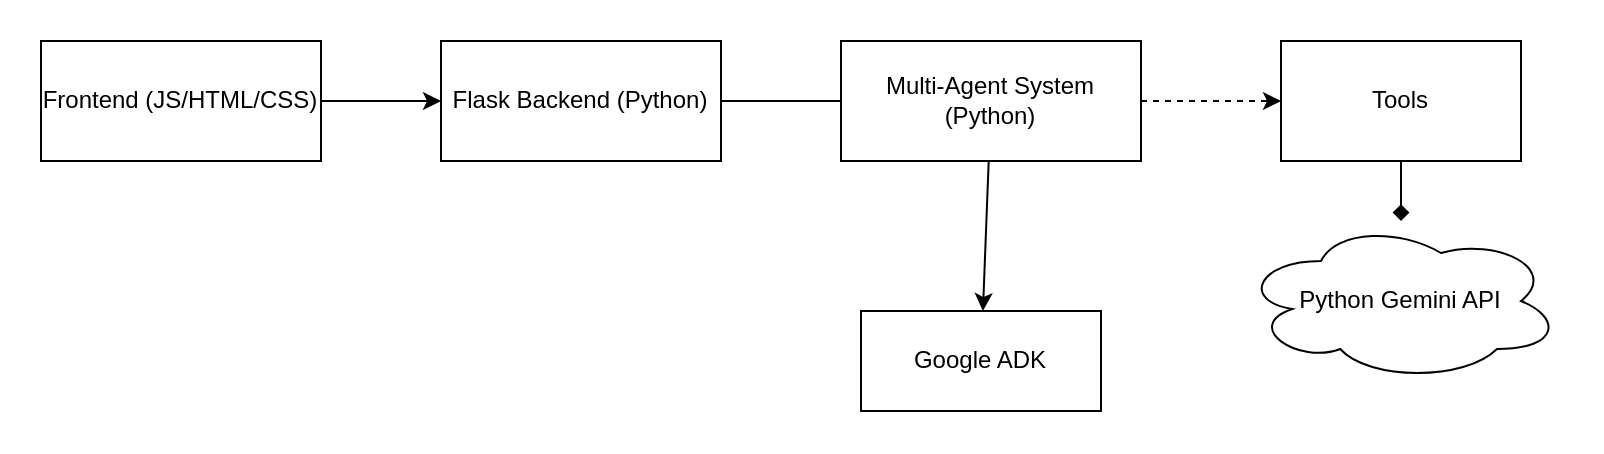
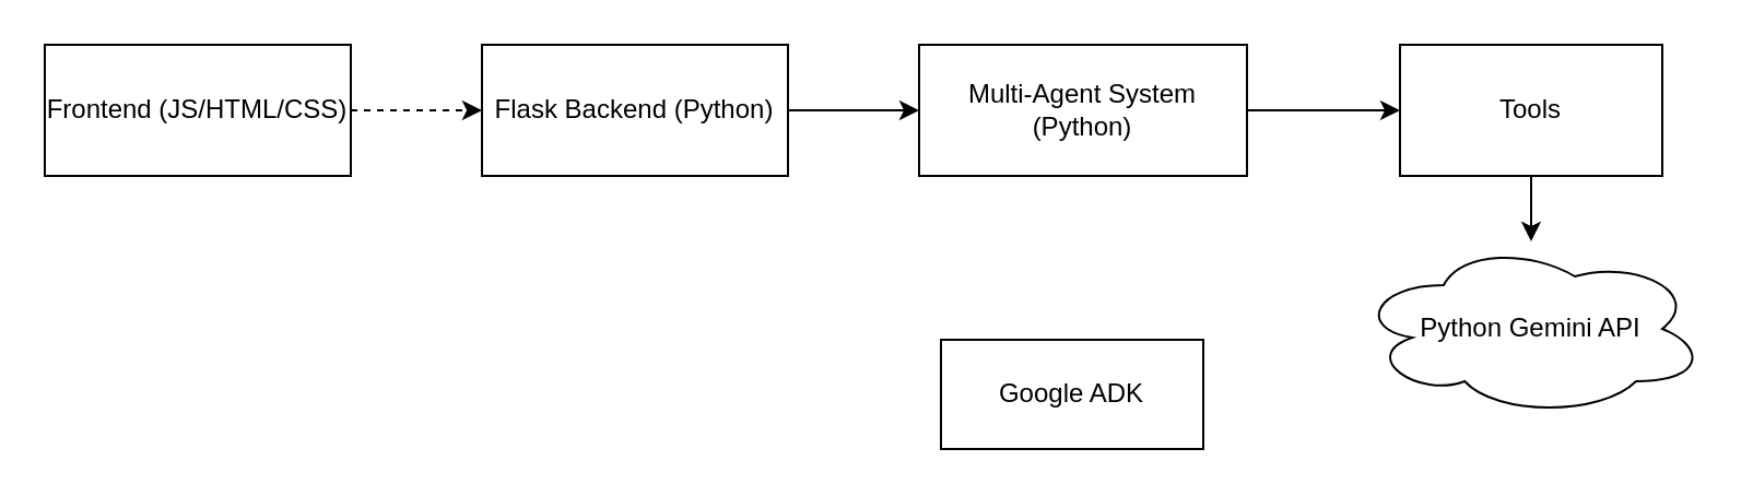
- <mxCell id="8" value="" style="endArrow=classic;html=1;exitTo=" parent="1" source="2" target="3" edge="1"><mxGeometry width="50" height="50" relative="1" as="geometry"><mxPoint x="310" y="49" as="sourcePoint" /><mxPoint x="360" y="-1" as="targetPoint" /></mxGeometry></mxCell>
+ <mxCell id="8" value="" style="endArrow=classic;html=1;exitTo=;dashed=1;" parent="1" source="2" target="3" edge="1"><mxGeometry width="50" height="50" relative="1" as="geometry"><mxPoint x="310" y="49" as="sourcePoint" /><mxPoint x="360" y="-1" as="targetPoint" /></mxGeometry></mxCell>
- <mxCell id="10" value="" style="endArrow=none;html=1;exitTo=;" parent="1" source="3" target="4" edge="1"><mxGeometry width="50" height="50" relative="1" as="geometry"><mxPoint x="560" y="49" as="sourcePoint" /><mxPoint x="610" y="-1" as="targetPoint" /></mxGeometry></mxCell>
+ <mxCell id="10" value="" style="endArrow=classic;html=1;exitTo=" parent="1" source="3" target="4" edge="1"><mxGeometry width="50" height="50" relative="1" as="geometry"><mxPoint x="560" y="49" as="sourcePoint" /><mxPoint x="610" y="-1" as="targetPoint" /></mxGeometry></mxCell>
- <mxCell id="14" value="" style="endArrow=classic;html=1;exitTo=;dashed=1;" parent="1" source="4" target="7" edge="1"><mxGeometry width="50" height="50" relative="1" as="geometry"><mxPoint x="720" y="40" as="sourcePoint" /><mxPoint x="770" y="-10" as="targetPoint" /></mxGeometry></mxCell>
+ <mxCell id="14" value="" style="endArrow=classic;html=1;exitTo=" parent="1" source="4" target="7" edge="1"><mxGeometry width="50" height="50" relative="1" as="geometry"><mxPoint x="720" y="40" as="sourcePoint" /><mxPoint x="770" y="-10" as="targetPoint" /></mxGeometry></mxCell>
- <mxCell id="16" value="" style="endArrow=diamond;html=1;exitTo=;" parent="1" source="7" target="6" edge="1"><mxGeometry width="50" height="50" relative="1" as="geometry"><mxPoint x="700" y="80" as="sourcePoint" /><mxPoint x="750" y="30" as="targetPoint" /></mxGeometry></mxCell>
+ <mxCell id="16" value="" style="endArrow=classic;html=1;exitTo=" parent="1" source="7" target="6" edge="1"><mxGeometry width="50" height="50" relative="1" as="geometry"><mxPoint x="700" y="80" as="sourcePoint" /><mxPoint x="750" y="30" as="targetPoint" /></mxGeometry></mxCell>
- <mxCell id="12" value="" style="endArrow=classic;html=1;exitTo=" parent="1" source="4" target="5" edge="1"><mxGeometry width="50" height="50" relative="1" as="geometry"><mxPoint x="490" y="80" as="sourcePoint" /><mxPoint x="540" y="30" as="targetPoint" /></mxGeometry></mxCell>
- <mxCell id="13" value="Utilizes" style="edgeLabel;html=1;align=center;verticalAlign=middle;" parent="12" visible="yes" connectable="0"><mxGeometry x="-0.103" y="3" relative="1" as="geometry"><mxPoint x="12" y="-7" as="offset" /></mxGeometry></mxCell>
